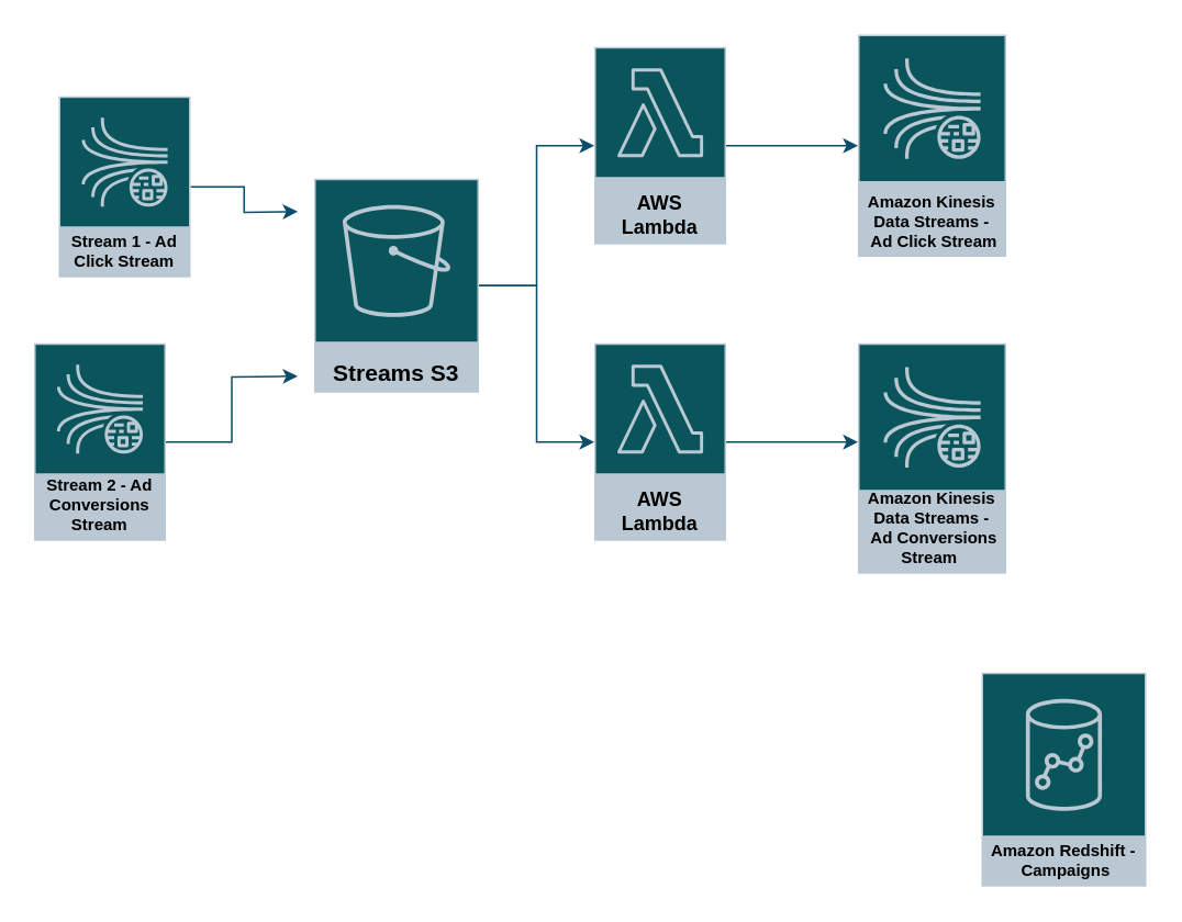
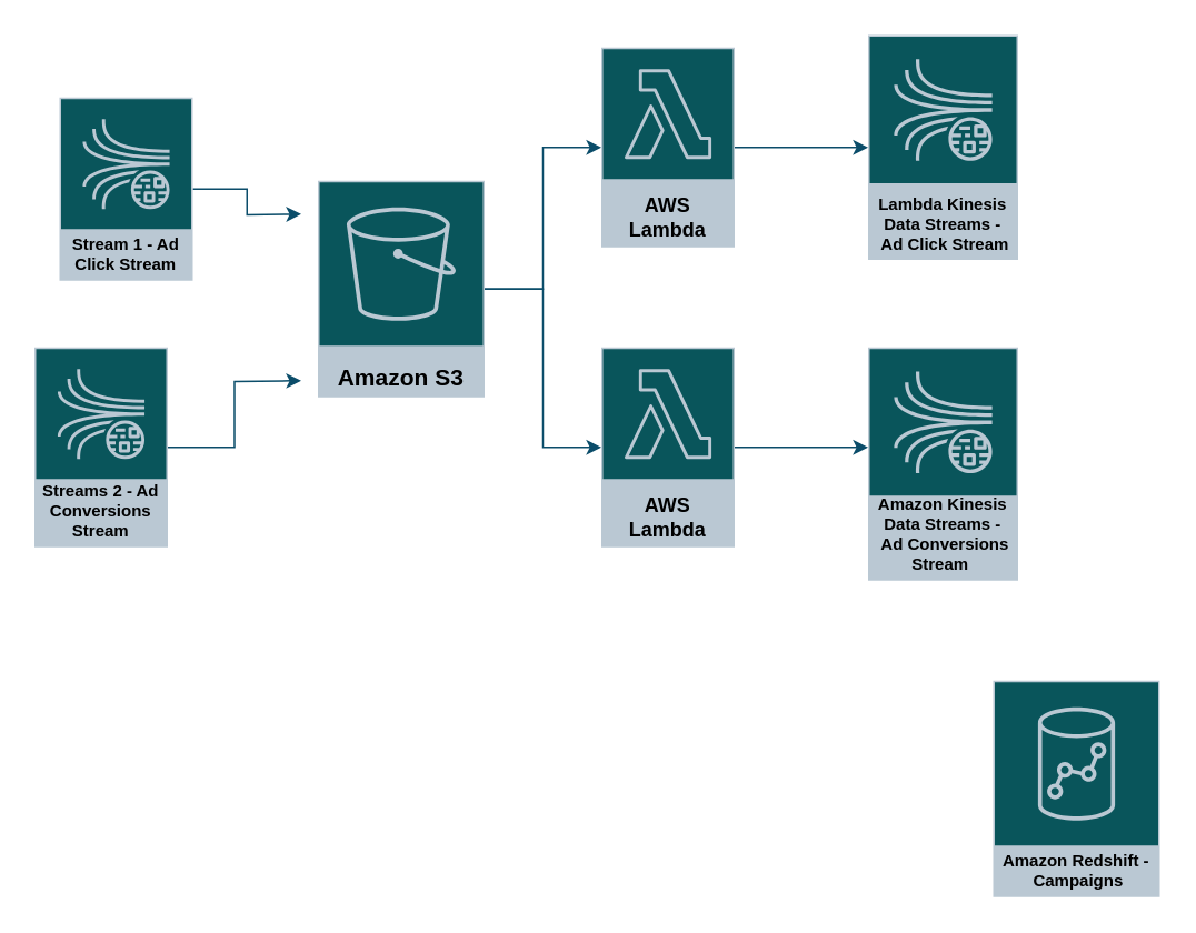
- <mxCell id="14" value="&lt;font color=&quot;#000000&quot;&gt;Amazon Kinesis Data Streams -&amp;nbsp;Ad Click Stream&lt;/font&gt;" style="sketch=0;outlineConnect=0;fontColor=#EEEEEE;strokeColor=#BAC8D3;fillColor=#09555B;dashed=0;verticalLabelPosition=middle;verticalAlign=bottom;align=center;html=1;whiteSpace=wrap;fontSize=10;fontStyle=1;spacing=3;shape=mxgraph.aws4.productIcon;prIcon=mxgraph.aws4.kinesis_data_streams;labelBackgroundColor=none;" vertex="1" parent="1"><mxGeometry x="520" y="20.5" width="90" height="135" as="geometry" /></mxCell>
+ <mxCell id="14" value="&lt;font color=&quot;#000000&quot;&gt;Lambda Kinesis Data Streams -&amp;nbsp;Ad Click Stream&lt;/font&gt;" style="sketch=0;outlineConnect=0;fontColor=#EEEEEE;strokeColor=#BAC8D3;fillColor=#09555B;dashed=0;verticalLabelPosition=middle;verticalAlign=bottom;align=center;html=1;whiteSpace=wrap;fontSize=10;fontStyle=1;spacing=3;shape=mxgraph.aws4.productIcon;prIcon=mxgraph.aws4.kinesis_data_streams;labelBackgroundColor=none;" vertex="1" parent="1"><mxGeometry x="520" y="20.5" width="90" height="135" as="geometry" /></mxCell>
- <mxCell id="9" value="&lt;font color=&quot;#000000&quot; style=&quot;font-size: 14px;&quot;&gt;Streams S3&lt;/font&gt;" style="sketch=0;outlineConnect=0;fontColor=#EEEEEE;strokeColor=#BAC8D3;fillColor=#09555B;dashed=0;verticalLabelPosition=middle;verticalAlign=bottom;align=center;html=1;whiteSpace=wrap;fontSize=10;fontStyle=1;spacing=3;shape=mxgraph.aws4.productIcon;prIcon=mxgraph.aws4.s3;labelBackgroundColor=none;" vertex="1" parent="1"><mxGeometry x="190" y="108" width="100" height="130" as="geometry" /></mxCell>
+ <mxCell id="9" value="&lt;font color=&quot;#000000&quot; style=&quot;font-size: 14px;&quot;&gt;Amazon S3&lt;/font&gt;" style="sketch=0;outlineConnect=0;fontColor=#EEEEEE;strokeColor=#BAC8D3;fillColor=#09555B;dashed=0;verticalLabelPosition=middle;verticalAlign=bottom;align=center;html=1;whiteSpace=wrap;fontSize=10;fontStyle=1;spacing=3;shape=mxgraph.aws4.productIcon;prIcon=mxgraph.aws4.s3;labelBackgroundColor=none;" vertex="1" parent="1"><mxGeometry x="190" y="108" width="100" height="130" as="geometry" /></mxCell>
- <mxCell id="6" value="&lt;font style=&quot;&quot;&gt;&lt;font color=&quot;#000000&quot; style=&quot;font-size: 10px;&quot;&gt;Stream 2 - Ad Conversions Stream&lt;/font&gt;&lt;br&gt;&lt;/font&gt;" style="sketch=0;outlineConnect=0;fontColor=#EEEEEE;strokeColor=#BAC8D3;fillColor=#09555B;dashed=0;verticalLabelPosition=middle;verticalAlign=bottom;align=center;html=1;whiteSpace=wrap;fontSize=10;fontStyle=1;spacing=3;shape=mxgraph.aws4.productIcon;prIcon=mxgraph.aws4.kinesis_data_streams;labelBackgroundColor=none;" vertex="1" parent="1"><mxGeometry x="20" y="208" width="80" height="120" as="geometry" /></mxCell>
+ <mxCell id="6" value="&lt;font style=&quot;&quot;&gt;&lt;font color=&quot;#000000&quot; style=&quot;font-size: 10px;&quot;&gt;Streams 2 - Ad Conversions Stream&lt;/font&gt;&lt;br&gt;&lt;/font&gt;" style="sketch=0;outlineConnect=0;fontColor=#EEEEEE;strokeColor=#BAC8D3;fillColor=#09555B;dashed=0;verticalLabelPosition=middle;verticalAlign=bottom;align=center;html=1;whiteSpace=wrap;fontSize=10;fontStyle=1;spacing=3;shape=mxgraph.aws4.productIcon;prIcon=mxgraph.aws4.kinesis_data_streams;labelBackgroundColor=none;" vertex="1" parent="1"><mxGeometry x="20" y="208" width="80" height="120" as="geometry" /></mxCell>
